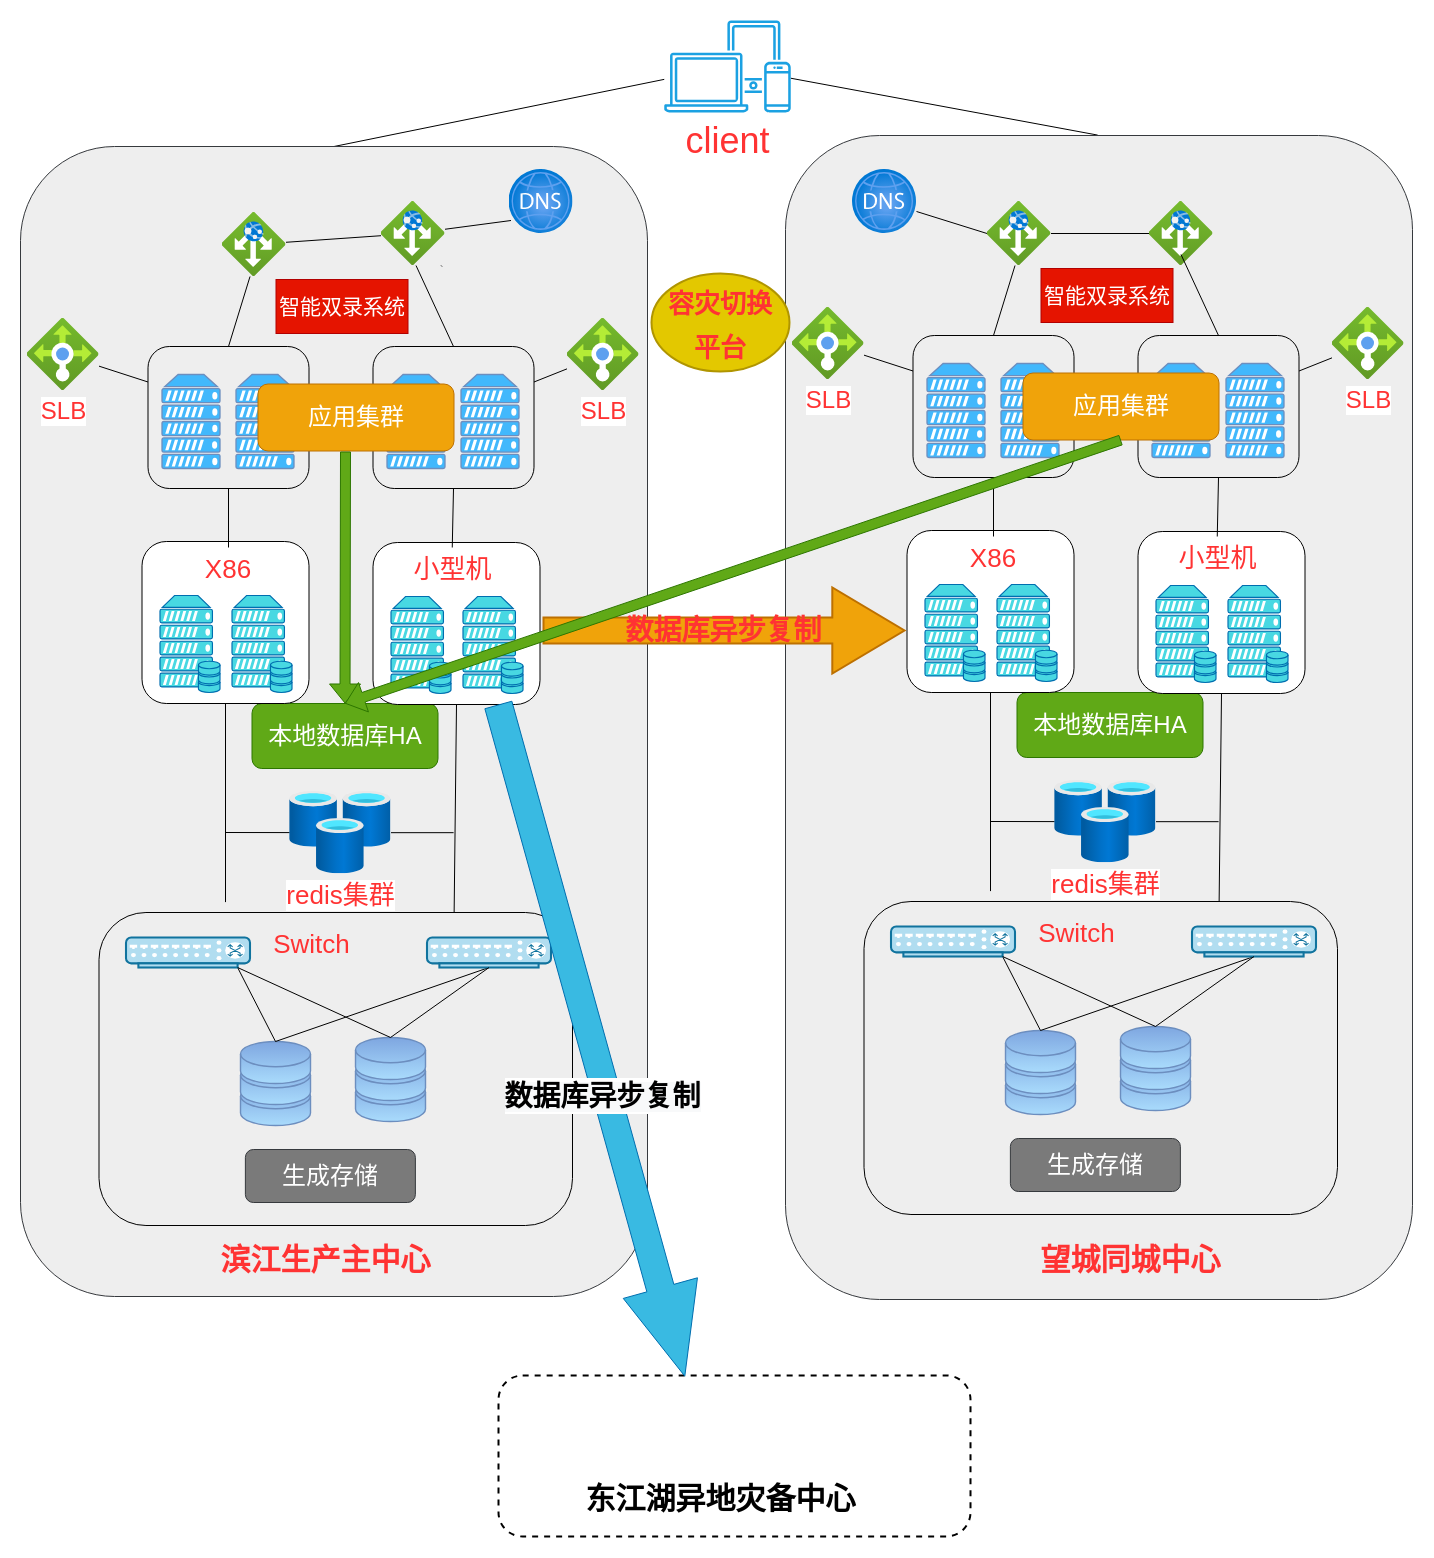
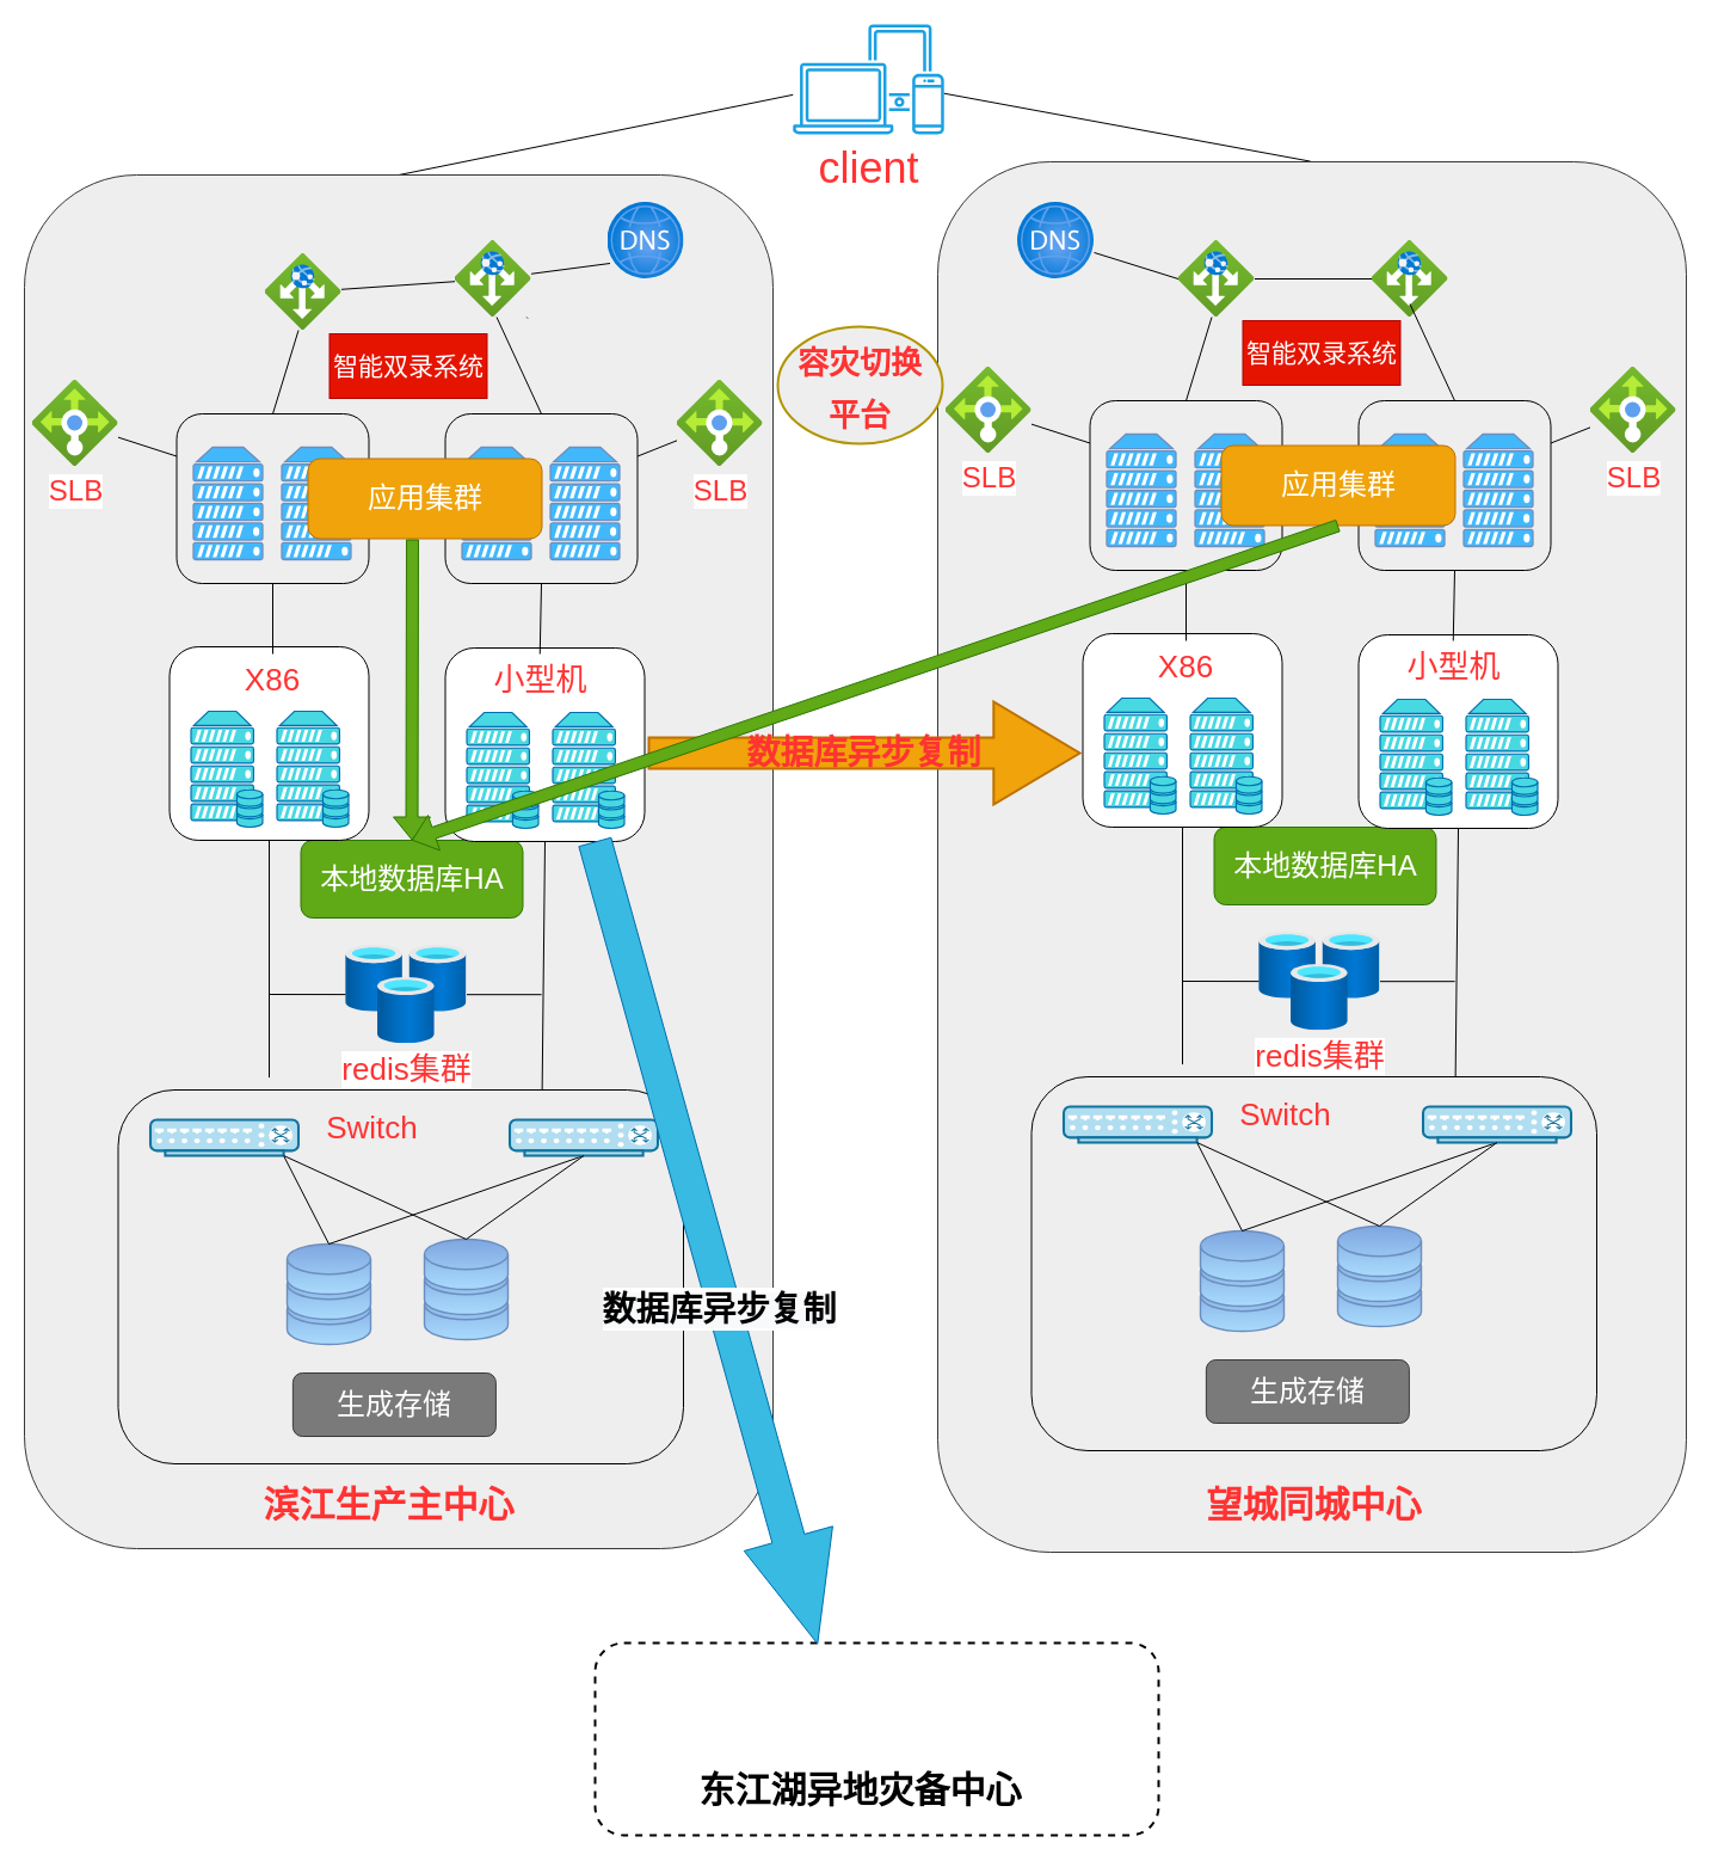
- <mxCell id="108" value="&lt;font color=&quot;#ff3333&quot; style=&quot;font-size: 26px;&quot;&gt;&lt;b&gt;容灾切换&lt;br&gt;平台&lt;/b&gt;&lt;/font&gt;" style="ellipse;whiteSpace=wrap;html=1;rounded=0;fontSize=36;fontColor=#000000;strokeWidth=2;fillColor=#e3c800;strokeColor=#B09500;" vertex="1" parent="1"><mxGeometry x="651" y="273" width="138" height="98" as="geometry" /></mxCell>
+ <mxCell id="108" value="&lt;font color=&quot;#ff3333&quot; style=&quot;font-size: 26px;&quot;&gt;&lt;b&gt;容灾切换&lt;br&gt;平台&lt;/b&gt;&lt;/font&gt;" style="ellipse;whiteSpace=wrap;html=1;rounded=0;fontSize=36;fontColor=#000000;strokeWidth=2;fillColor=#eeeeee;strokeColor=#B09500;" vertex="1" parent="1"><mxGeometry x="651" y="273" width="138" height="98" as="geometry" /></mxCell>
- <mxCell id="113" value="&lt;b&gt;&lt;font style=&quot;font-size: 30px;&quot;&gt;望城同城中心&lt;/font&gt;&lt;/b&gt;" style="text;html=1;strokeColor=none;fillColor=none;align=center;verticalAlign=middle;whiteSpace=wrap;rounded=0;fontSize=28;fontColor=#FF3333;" vertex="1" parent="1"><mxGeometry x="993.75" y="1235" width="273" height="48" as="geometry" /></mxCell>
+ <mxCell id="113" value="&lt;b&gt;&lt;font style=&quot;font-size: 30px;&quot;&gt;望城同城中心&lt;/font&gt;&lt;/b&gt;" style="text;html=1;strokeColor=none;fillColor=none;align=center;verticalAlign=middle;whiteSpace=wrap;rounded=0;fontSize=28;fontColor=#FF3333;" vertex="1" parent="1"><mxGeometry x="963.75" y="1235" width="273" height="48" as="geometry" /></mxCell>
